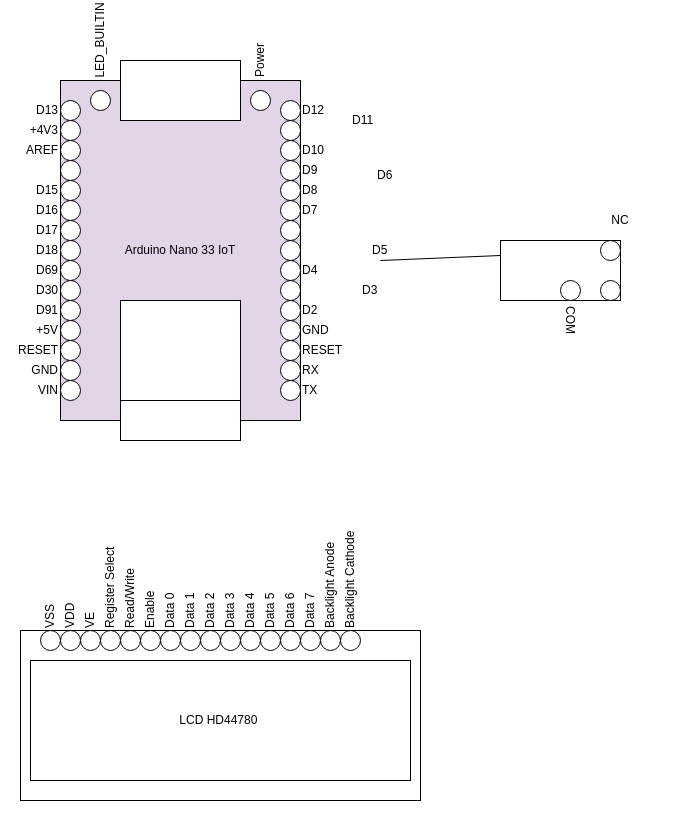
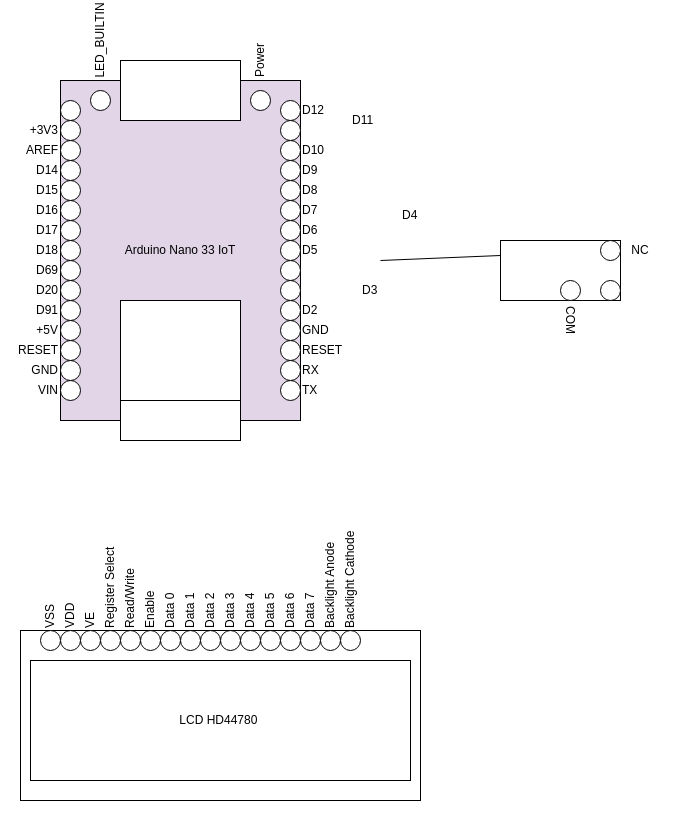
- <mxCell id="51" value="D13" style="text;html=1;strokeColor=none;fillColor=none;align=right;verticalAlign=middle;whiteSpace=wrap;rounded=0;" parent="1" vertex="1"><mxGeometry x="20" y="90" width="40" height="20" as="geometry" /></mxCell>
- <mxCell id="52" value="+4V3" style="text;html=1;strokeColor=none;fillColor=none;align=right;verticalAlign=middle;whiteSpace=wrap;rounded=0;" parent="1" vertex="1"><mxGeometry x="20" y="110" width="40" height="20" as="geometry" /></mxCell>
+ <mxCell id="52" value="+3V3" style="text;html=1;strokeColor=none;fillColor=none;align=right;verticalAlign=middle;whiteSpace=wrap;rounded=0;" parent="1" vertex="1"><mxGeometry x="20" y="110" width="40" height="20" as="geometry" /></mxCell>
+ <mxCell id="54" value="D14" style="text;html=1;strokeColor=none;fillColor=none;align=right;verticalAlign=middle;whiteSpace=wrap;rounded=0;" parent="1" vertex="1"><mxGeometry x="20" y="150" width="40" height="20" as="geometry" /></mxCell>
- <mxCell id="20" value="D6" style="text;html=1;strokeColor=none;fillColor=none;align=left;verticalAlign=middle;whiteSpace=wrap;rounded=0;" parent="1" vertex="1"><mxGeometry x="375" y="155" width="40" height="20" as="geometry" /></mxCell>
+ <mxCell id="20" value="D6" style="text;html=1;strokeColor=none;fillColor=none;align=left;verticalAlign=middle;whiteSpace=wrap;rounded=0;" parent="1" vertex="1"><mxGeometry x="300" y="210" width="40" height="20" as="geometry" /></mxCell>
- <mxCell id="111" value="NC" style="text;html=1;strokeColor=none;fillColor=none;align=center;verticalAlign=middle;whiteSpace=wrap;rounded=0;" vertex="1" parent="105"><mxGeometry x="600" y="200" width="40" height="20" as="geometry" /></mxCell>
+ <mxCell id="111" value="NC" style="text;html=1;strokeColor=none;fillColor=none;align=center;verticalAlign=middle;whiteSpace=wrap;rounded=0;" vertex="1" parent="105"><mxGeometry x="620" y="230" width="40" height="20" as="geometry" /></mxCell>
- <mxCell id="21" value="D5" style="text;html=1;strokeColor=none;fillColor=none;align=left;verticalAlign=middle;whiteSpace=wrap;rounded=0;" parent="1" vertex="1"><mxGeometry x="370" y="230" width="40" height="20" as="geometry" /></mxCell>
+ <mxCell id="21" value="D5" style="text;html=1;strokeColor=none;fillColor=none;align=left;verticalAlign=middle;whiteSpace=wrap;rounded=0;" parent="1" vertex="1"><mxGeometry x="300" y="230" width="40" height="20" as="geometry" /></mxCell>
- <mxCell id="23" value="D4" style="text;html=1;strokeColor=none;fillColor=none;align=left;verticalAlign=middle;whiteSpace=wrap;rounded=0;" parent="1" vertex="1"><mxGeometry x="300" y="250" width="40" height="20" as="geometry" /></mxCell>
+ <mxCell id="23" value="D4" style="text;html=1;strokeColor=none;fillColor=none;align=left;verticalAlign=middle;whiteSpace=wrap;rounded=0;" parent="1" vertex="1"><mxGeometry x="400" y="195" width="40" height="20" as="geometry" /></mxCell>
- <mxCell id="60" value="D30" style="text;html=1;strokeColor=none;fillColor=none;align=right;verticalAlign=middle;whiteSpace=wrap;rounded=0;" parent="1" vertex="1"><mxGeometry x="20" y="270" width="40" height="20" as="geometry" /></mxCell>
+ <mxCell id="60" value="D20" style="text;html=1;strokeColor=none;fillColor=none;align=right;verticalAlign=middle;whiteSpace=wrap;rounded=0;" parent="1" vertex="1"><mxGeometry x="20" y="270" width="40" height="20" as="geometry" /></mxCell>
